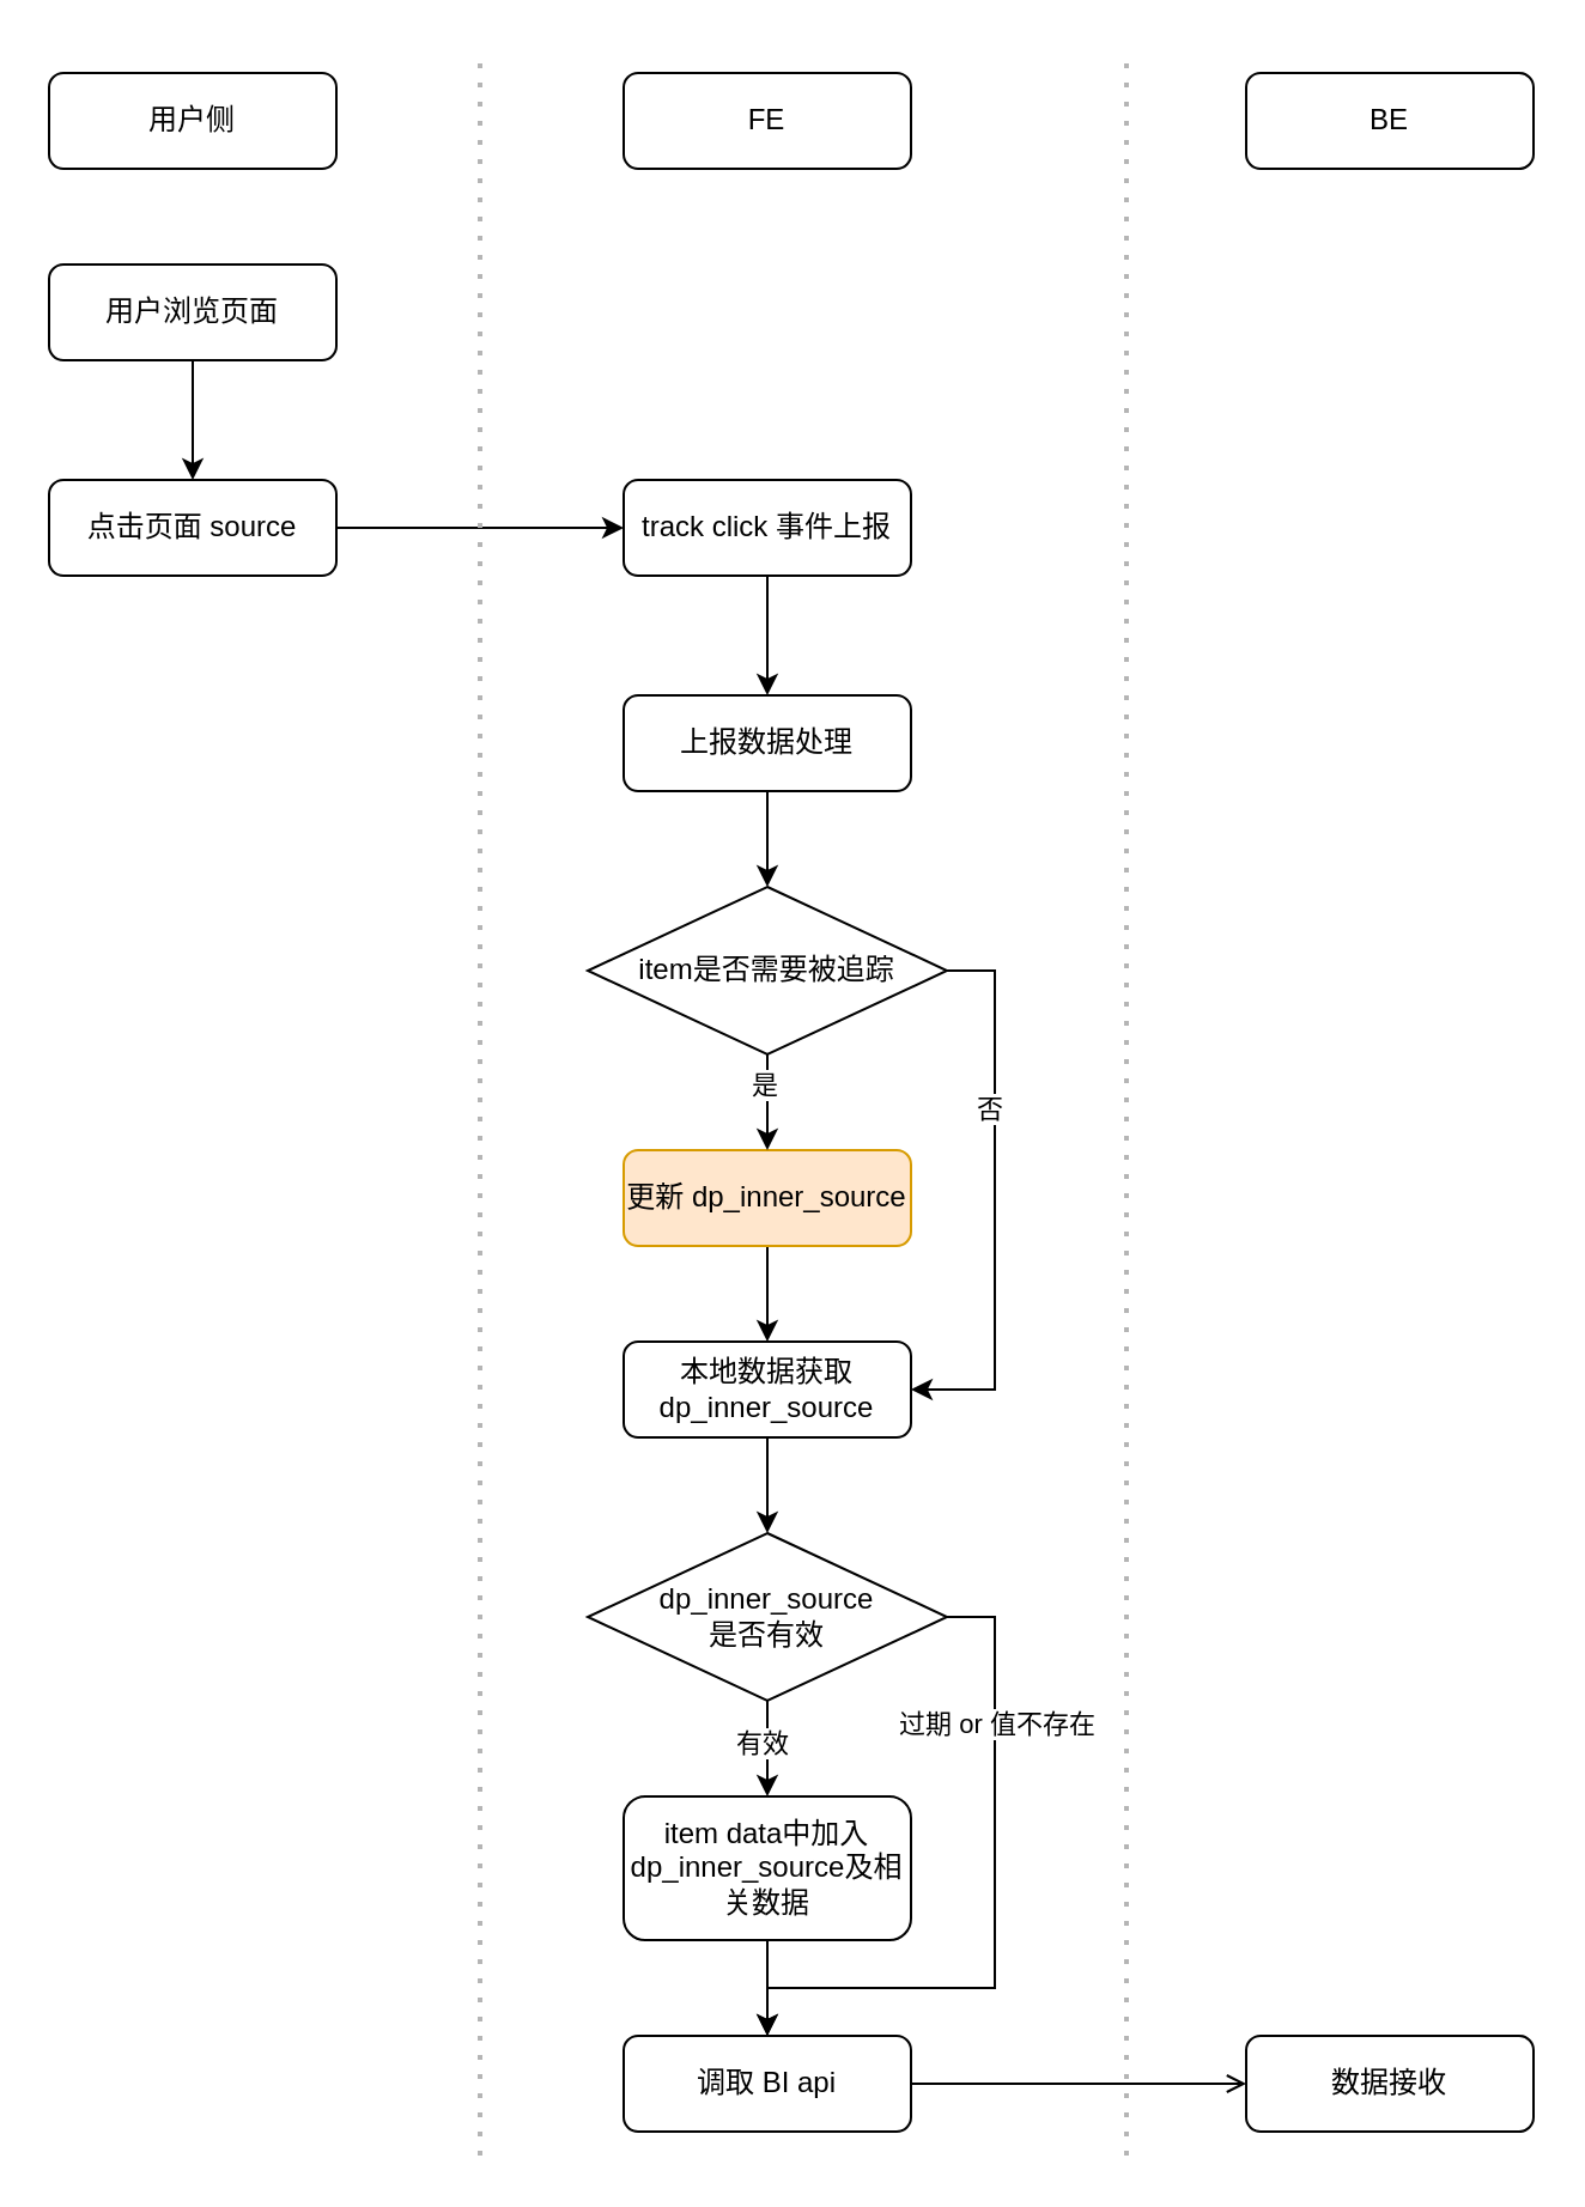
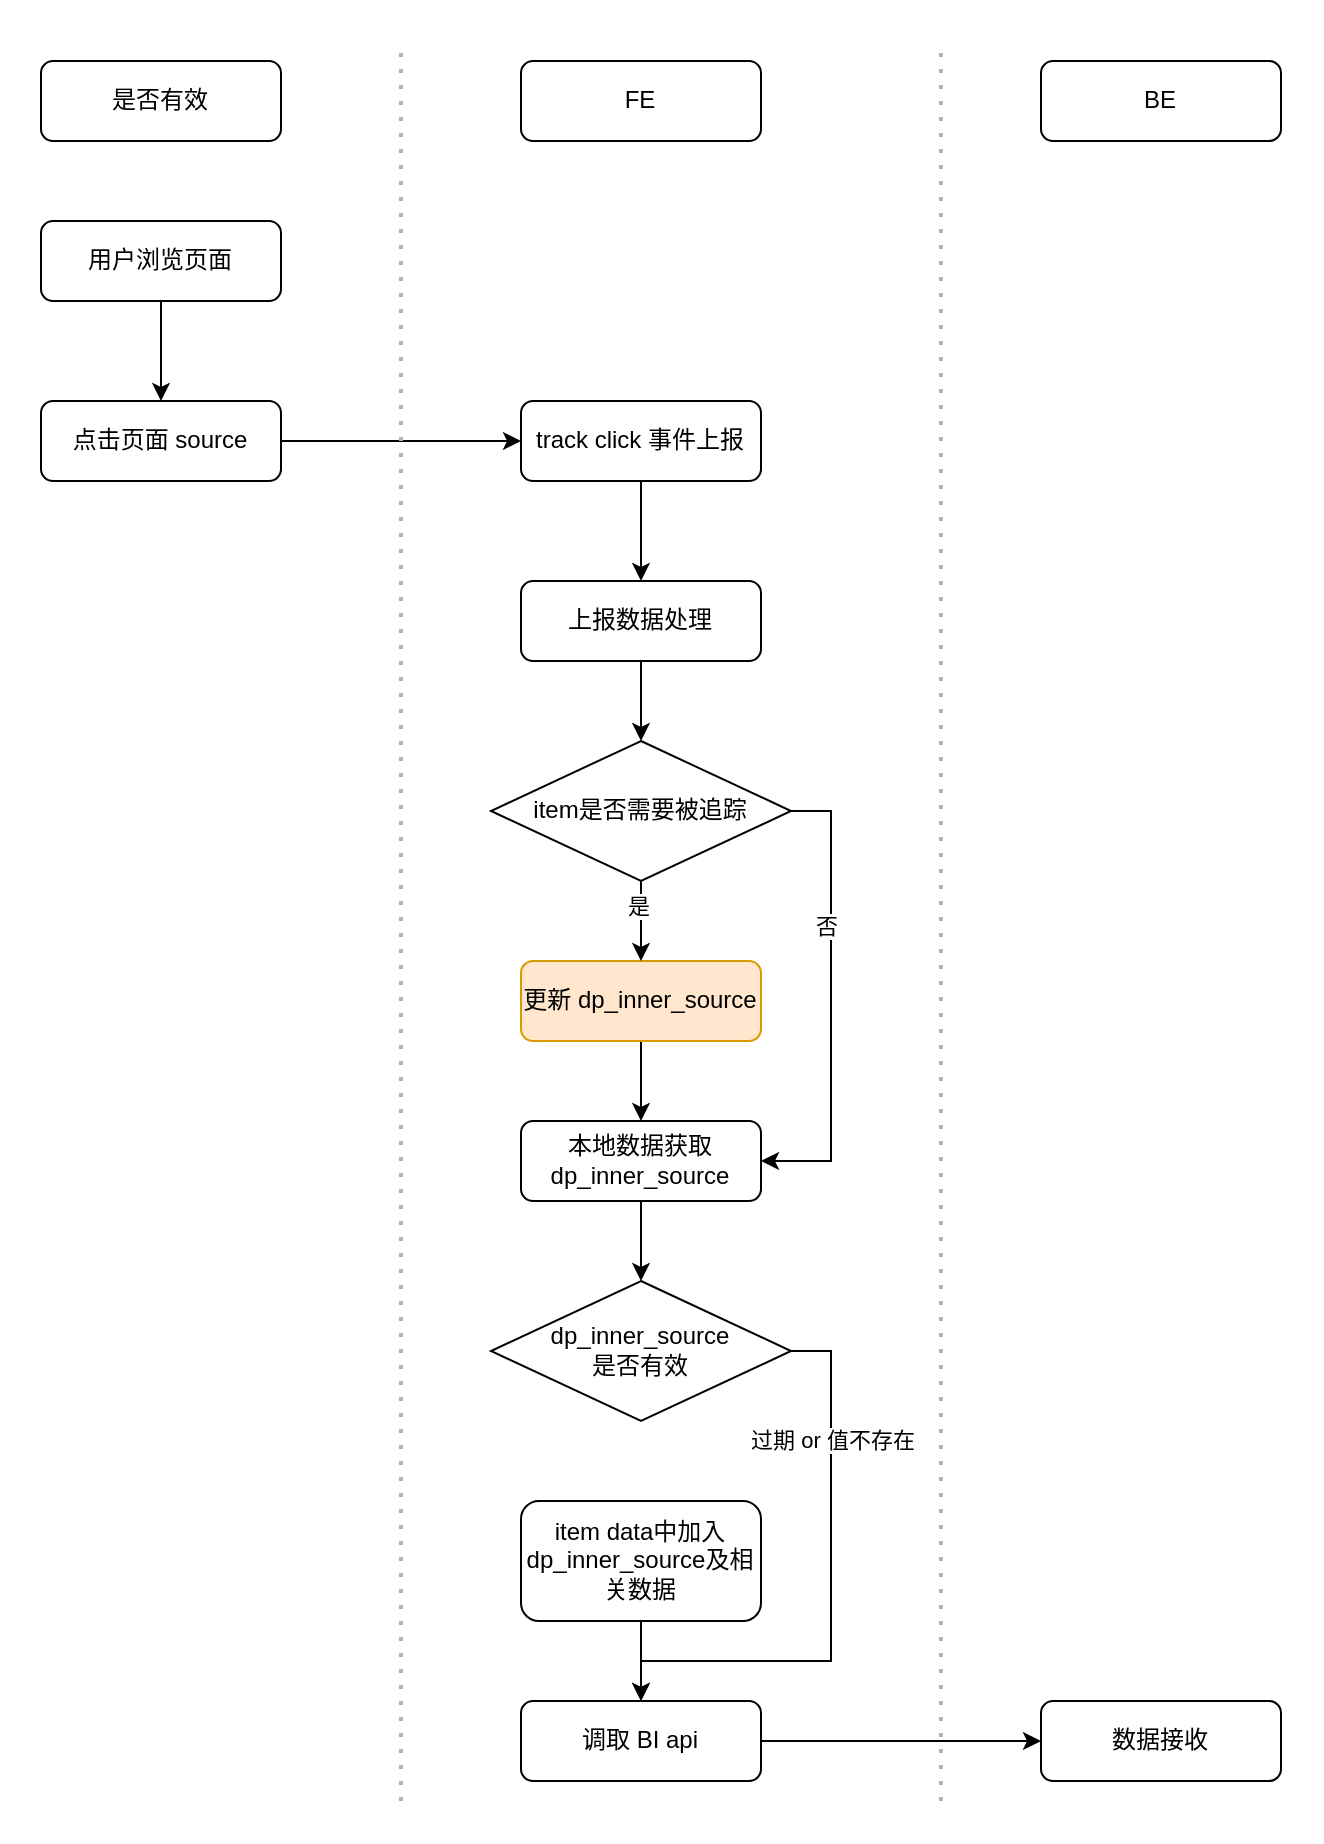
- <mxCell id="6" value="用户侧" style="rounded=1;whiteSpace=wrap;html=1;fontSize=12;glass=0;strokeWidth=1;shadow=0;" vertex="1" parent="1"><mxGeometry x="20" y="30" width="120" height="40" as="geometry" /></mxCell>
+ <mxCell id="6" value="是否有效" style="rounded=1;whiteSpace=wrap;html=1;fontSize=12;glass=0;strokeWidth=1;shadow=0;" vertex="1" parent="1"><mxGeometry x="20" y="30" width="120" height="40" as="geometry" /></mxCell>
- <mxCell id="29" style="edgeStyle=orthogonalEdgeStyle;rounded=0;orthogonalLoop=1;jettySize=auto;html=1;exitX=0.5;exitY=1;exitDx=0;exitDy=0;" edge="1" parent="1" source="33" target="23"><mxGeometry relative="1" as="geometry" /></mxCell>
- <mxCell id="30" value="有效" style="edgeLabel;html=1;align=center;verticalAlign=middle;resizable=0;points=[];" vertex="1" connectable="0" parent="29"><mxGeometry x="-0.15" y="-3" relative="1" as="geometry"><mxPoint as="offset" /></mxGeometry></mxCell>
- <mxCell id="15" style="edgeStyle=orthogonalEdgeStyle;rounded=0;orthogonalLoop=1;jettySize=auto;html=1;exitX=1;exitY=0.5;exitDx=0;exitDy=0;endArrow=open;" edge="1" parent="1" source="16" target="17"><mxGeometry relative="1" as="geometry" /></mxCell>
+ <mxCell id="15" style="edgeStyle=orthogonalEdgeStyle;rounded=0;orthogonalLoop=1;jettySize=auto;html=1;exitX=1;exitY=0.5;exitDx=0;exitDy=0;" edge="1" parent="1" source="16" target="17"><mxGeometry relative="1" as="geometry" /></mxCell>
